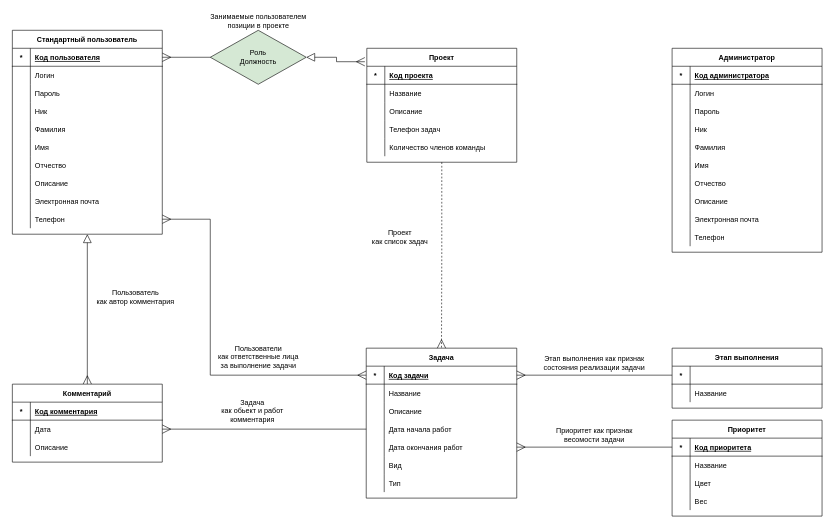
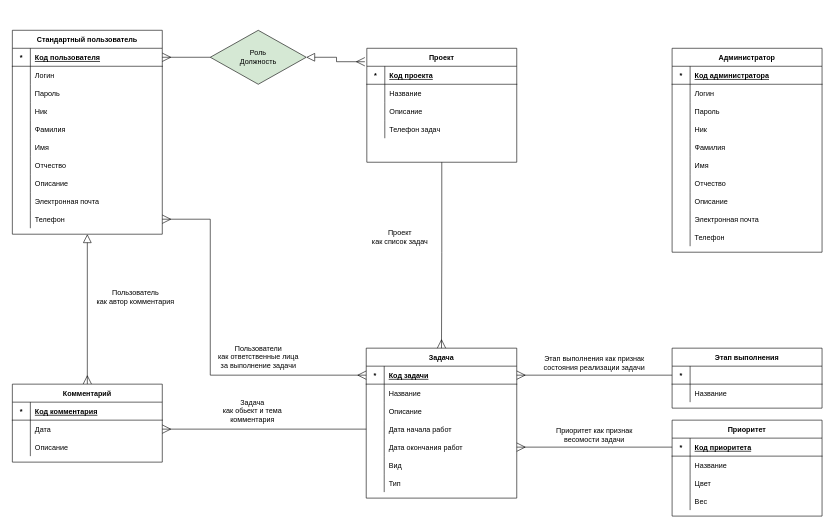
- <mxCell id="129" value="Занимаемые пользователем&lt;br&gt;позиции в проекте" style="text;html=1;align=center;verticalAlign=middle;resizable=0;points=[];autosize=1;strokeColor=none;fillColor=none;" parent="127" vertex="1"><mxGeometry width="180" height="30" as="geometry" /></mxCell>
- <mxCell id="48" value="Количество членов команды" style="shape=partialRectangle;overflow=hidden;connectable=0;fillColor=none;top=0;left=0;bottom=0;right=0;align=left;spacingLeft=6;" parent="46" vertex="1"><mxGeometry x="30" width="220" height="30" as="geometry"><mxRectangle width="220" height="30" as="alternateBounds" /></mxGeometry></mxCell>
- <mxCell id="134" style="edgeStyle=orthogonalEdgeStyle;rounded=0;orthogonalLoop=1;jettySize=auto;html=1;exitX=0.5;exitY=1;exitDx=0;exitDy=0;entryX=0.5;entryY=0;entryDx=0;entryDy=0;endSize=12;startSize=12;endArrow=ERmany;endFill=0;dashed=1;" parent="1" source="33" target="49" edge="1"><mxGeometry relative="1" as="geometry"><mxPoint x="736" y="370" as="sourcePoint" /></mxGeometry></mxCell>
+ <mxCell id="134" style="edgeStyle=orthogonalEdgeStyle;rounded=0;orthogonalLoop=1;jettySize=auto;html=1;exitX=0.5;exitY=1;exitDx=0;exitDy=0;entryX=0.5;entryY=0;entryDx=0;entryDy=0;endSize=12;startSize=12;endArrow=ERmany;endFill=0;" parent="1" source="33" target="49" edge="1"><mxGeometry relative="1" as="geometry"><mxPoint x="736" y="370" as="sourcePoint" /></mxGeometry></mxCell>
- <mxCell id="133" value="Задача&lt;br&gt;как обьект и работ &lt;br&gt;комментария" style="text;html=1;align=center;verticalAlign=middle;resizable=0;points=[];autosize=1;strokeColor=none;fillColor=none;" parent="1" vertex="1"><mxGeometry x="364.5" y="660" width="110" height="50" as="geometry" /></mxCell>
+ <mxCell id="133" value="Задача&lt;br&gt;как обьект и тема &lt;br&gt;комментария" style="text;html=1;align=center;verticalAlign=middle;resizable=0;points=[];autosize=1;strokeColor=none;fillColor=none;" parent="1" vertex="1"><mxGeometry x="364.5" y="660" width="110" height="50" as="geometry" /></mxCell>
